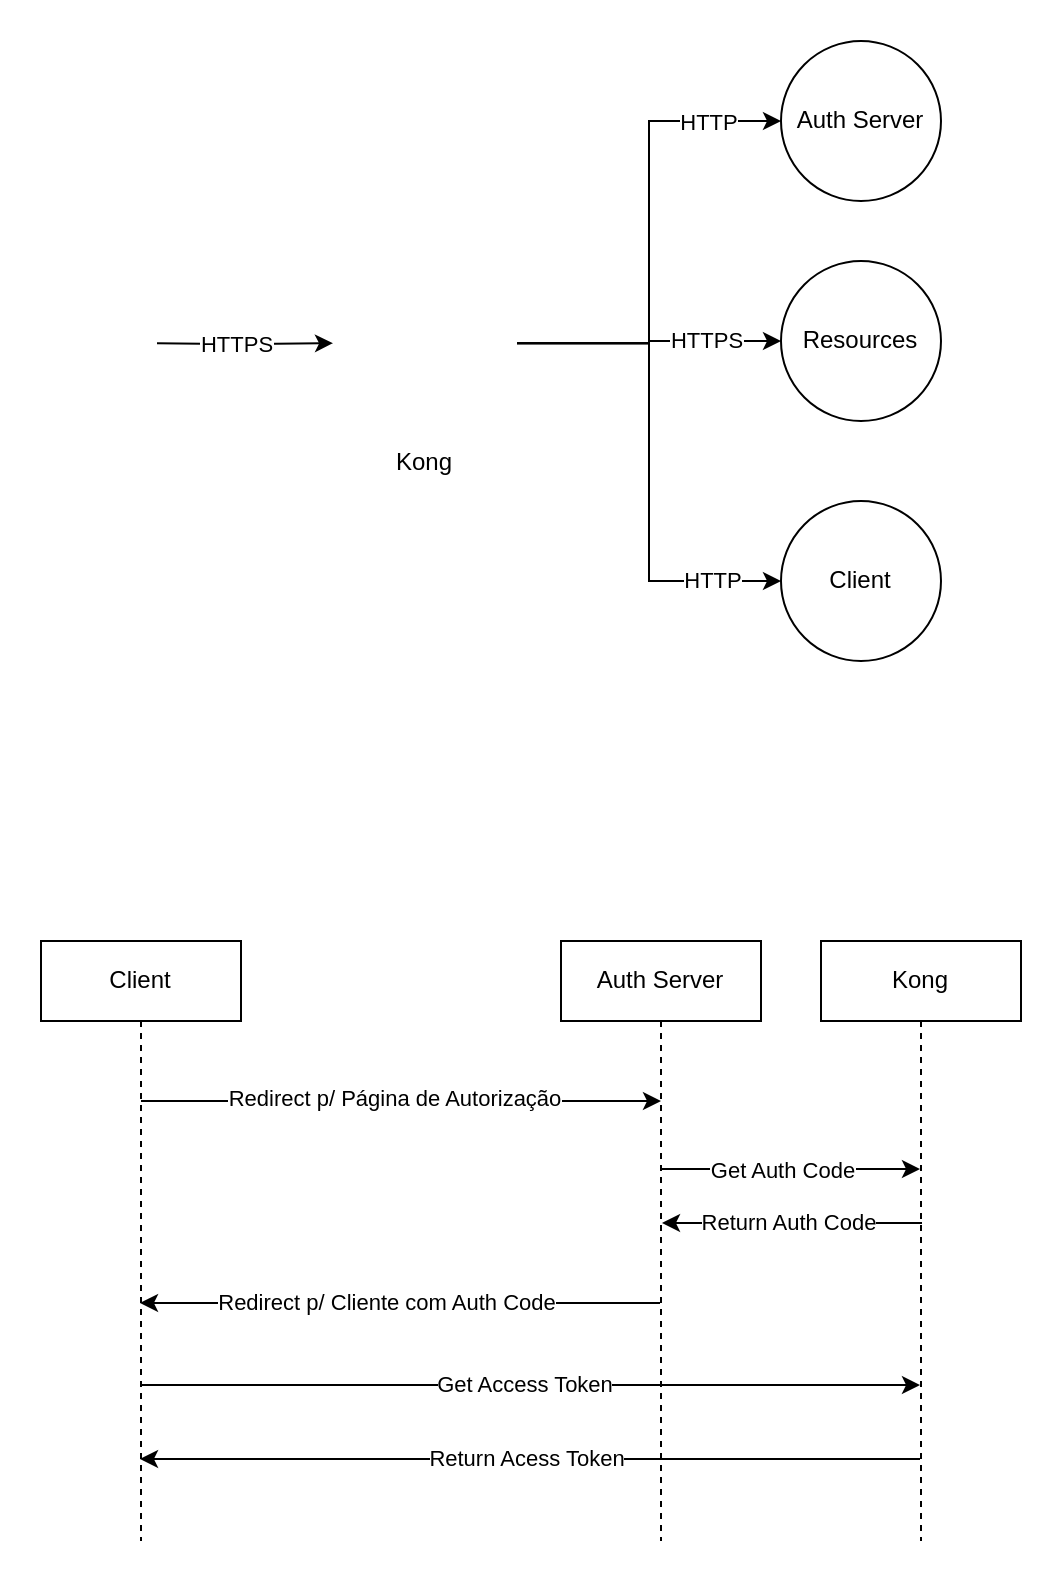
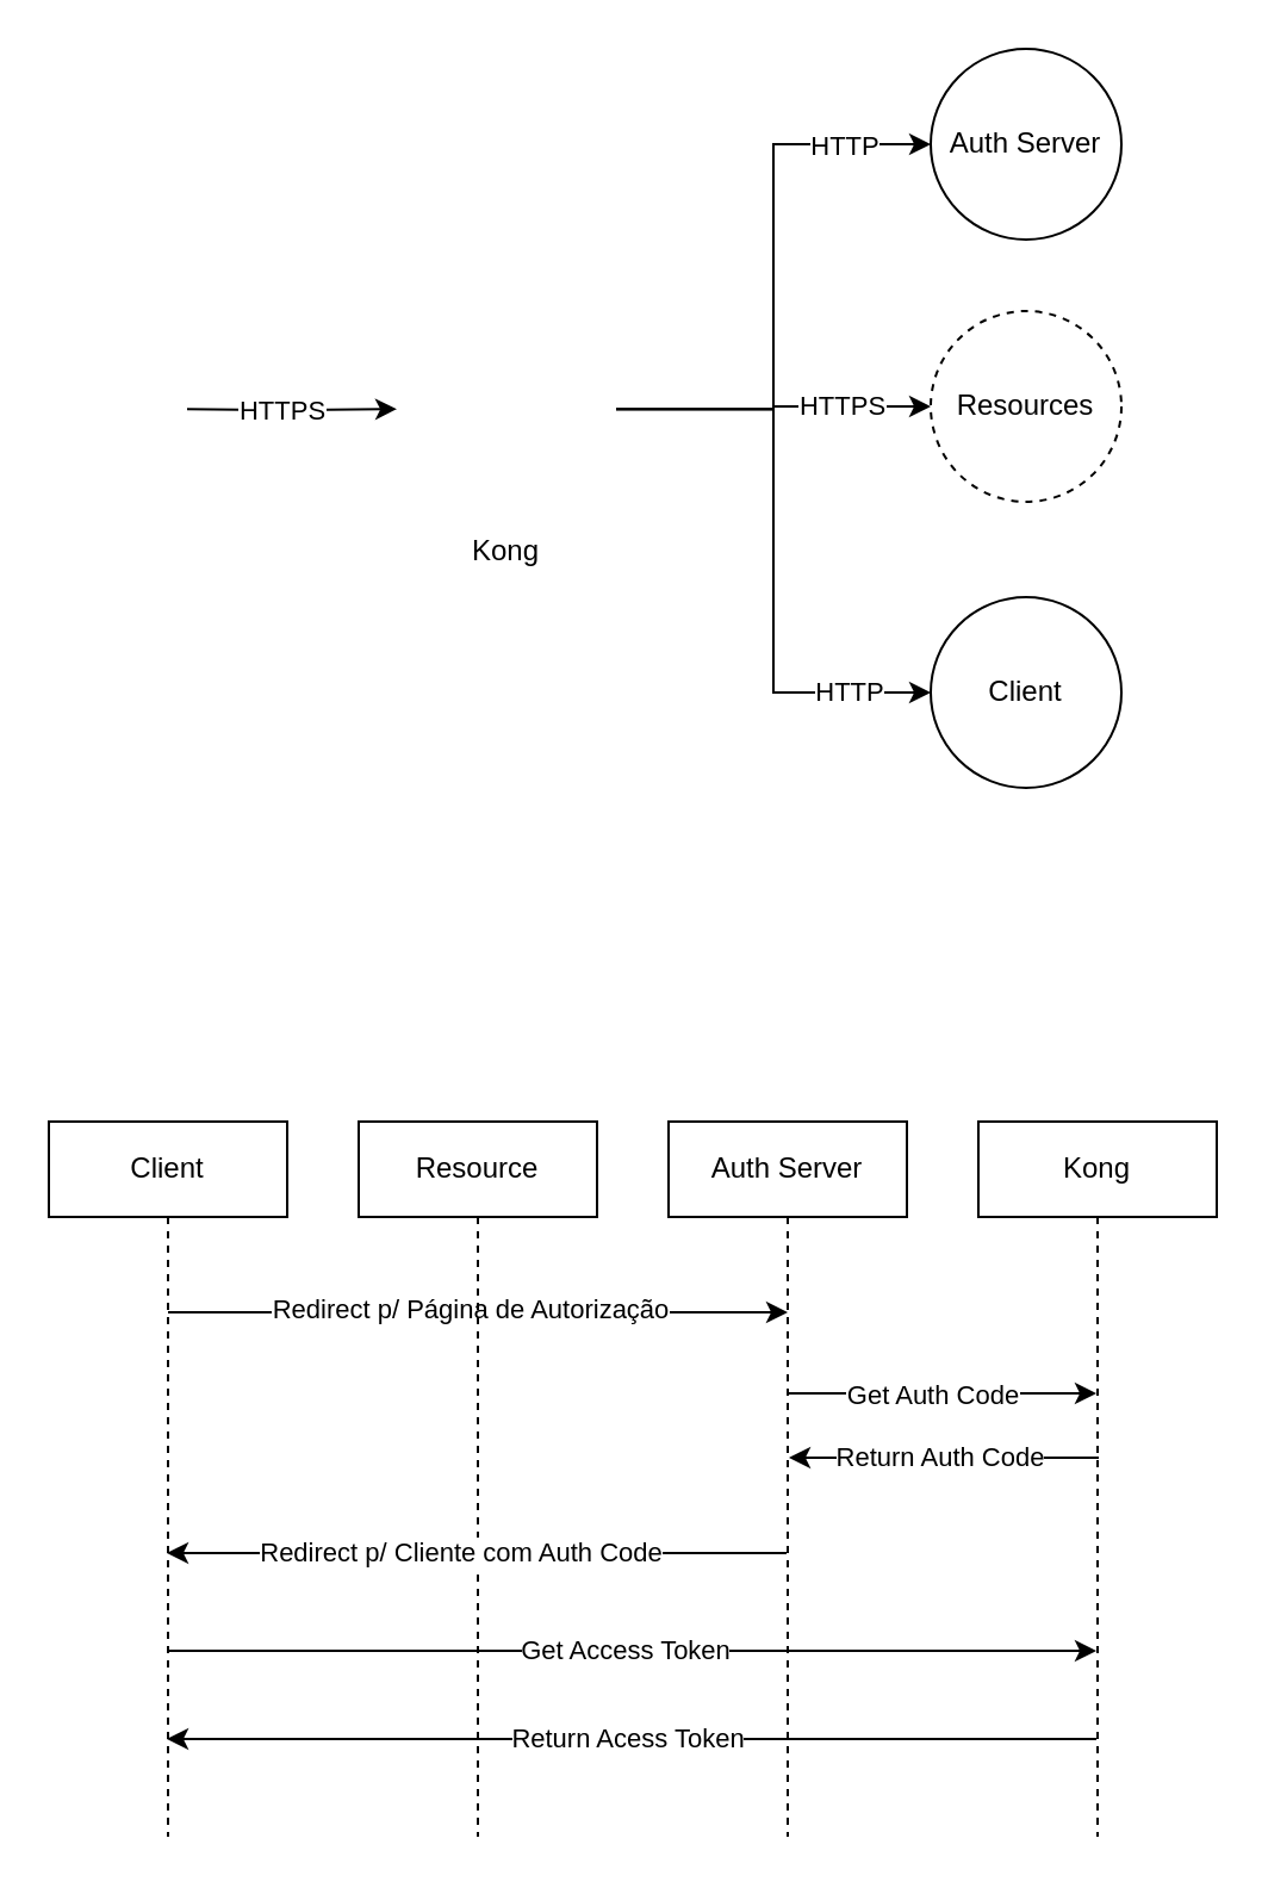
- <mxCell id="19" value="Resources" style="ellipse;whiteSpace=wrap;html=1;aspect=fixed;" vertex="1" parent="1"><mxGeometry x="390" y="130" width="80" height="80" as="geometry" /></mxCell>
+ <mxCell id="19" value="Resources" style="ellipse;whiteSpace=wrap;html=1;aspect=fixed;dashed=1;" vertex="1" parent="1"><mxGeometry x="390" y="130" width="80" height="80" as="geometry" /></mxCell>
+ <mxCell id="12" value="Resource" style="shape=umlLifeline;perimeter=lifelinePerimeter;whiteSpace=wrap;html=1;container=1;dropTarget=0;collapsible=0;recursiveResize=0;outlineConnect=0;portConstraint=eastwest;newEdgeStyle={&quot;curved&quot;:0,&quot;rounded&quot;:0};" vertex="1" parent="1"><mxGeometry x="150" y="470" width="100" height="300" as="geometry" /></mxCell>
